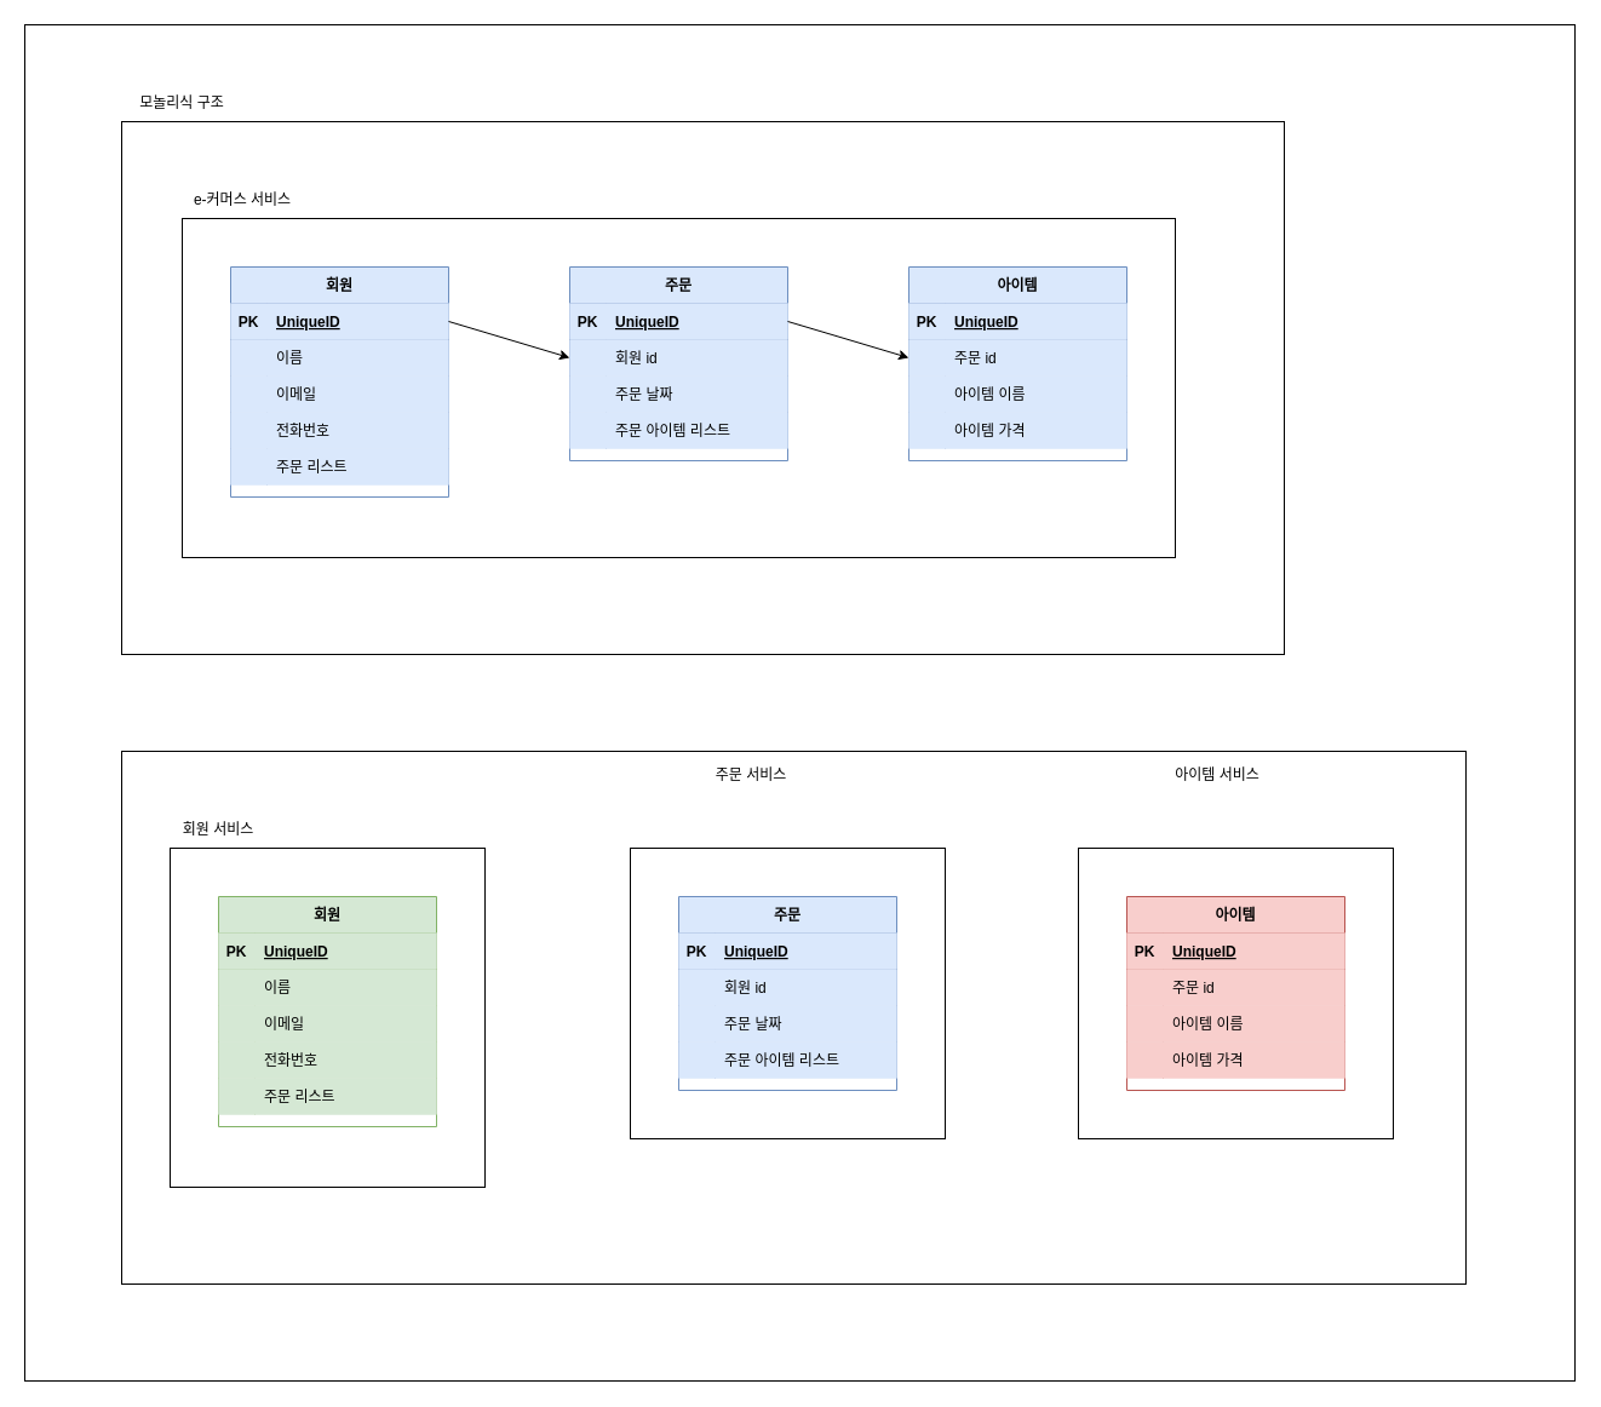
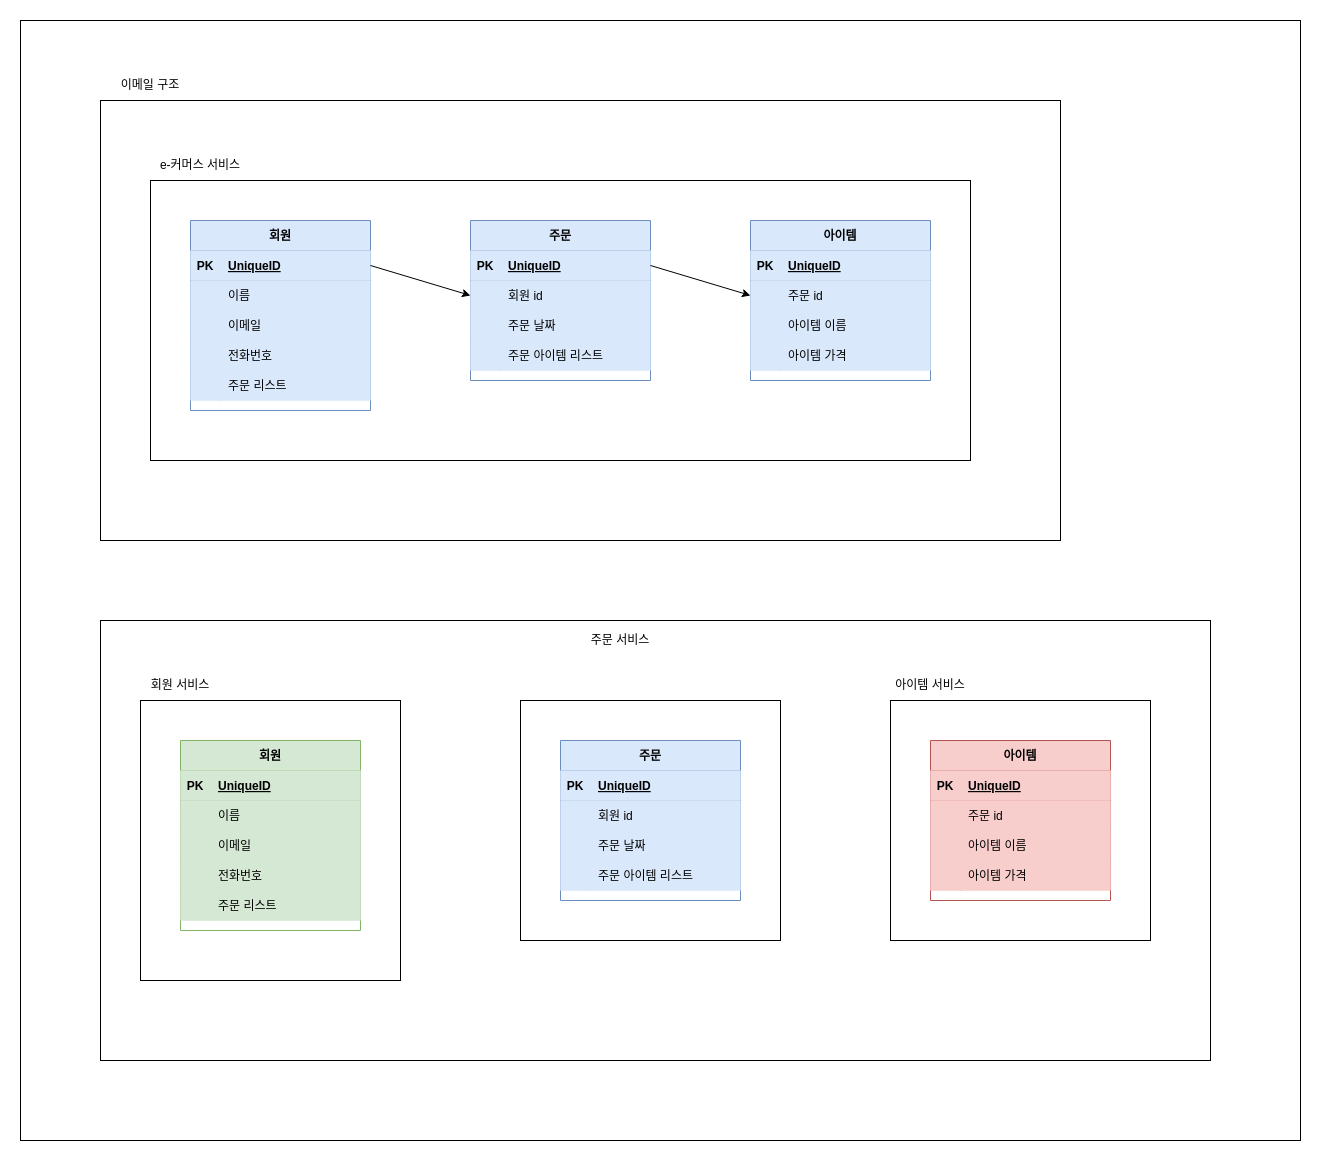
- <mxCell id="50" value="모놀리식 구조" style="text;html=1;strokeColor=none;fillColor=none;align=center;verticalAlign=middle;whiteSpace=wrap;rounded=0;" vertex="1" parent="1"><mxGeometry x="100" y="70" width="100" height="30" as="geometry" /></mxCell>
+ <mxCell id="50" value="이메일 구조" style="text;html=1;strokeColor=none;fillColor=none;align=center;verticalAlign=middle;whiteSpace=wrap;rounded=0;" vertex="1" parent="1"><mxGeometry x="100" y="70" width="100" height="30" as="geometry" /></mxCell>
- <mxCell id="98" value="아이템 서비스" style="text;html=1;strokeColor=none;fillColor=none;align=center;verticalAlign=middle;whiteSpace=wrap;rounded=0;" vertex="1" parent="1"><mxGeometry x="965" y="625" width="80" height="30" as="geometry" /></mxCell>
+ <mxCell id="98" value="아이템 서비스" style="text;html=1;strokeColor=none;fillColor=none;align=center;verticalAlign=middle;whiteSpace=wrap;rounded=0;" vertex="1" parent="1"><mxGeometry x="890" y="670" width="80" height="30" as="geometry" /></mxCell>
